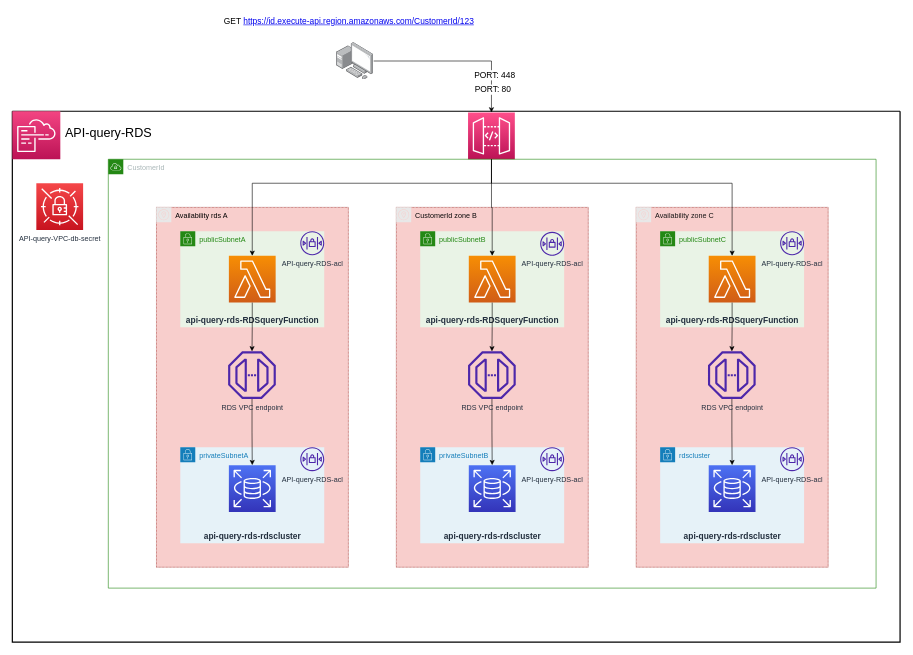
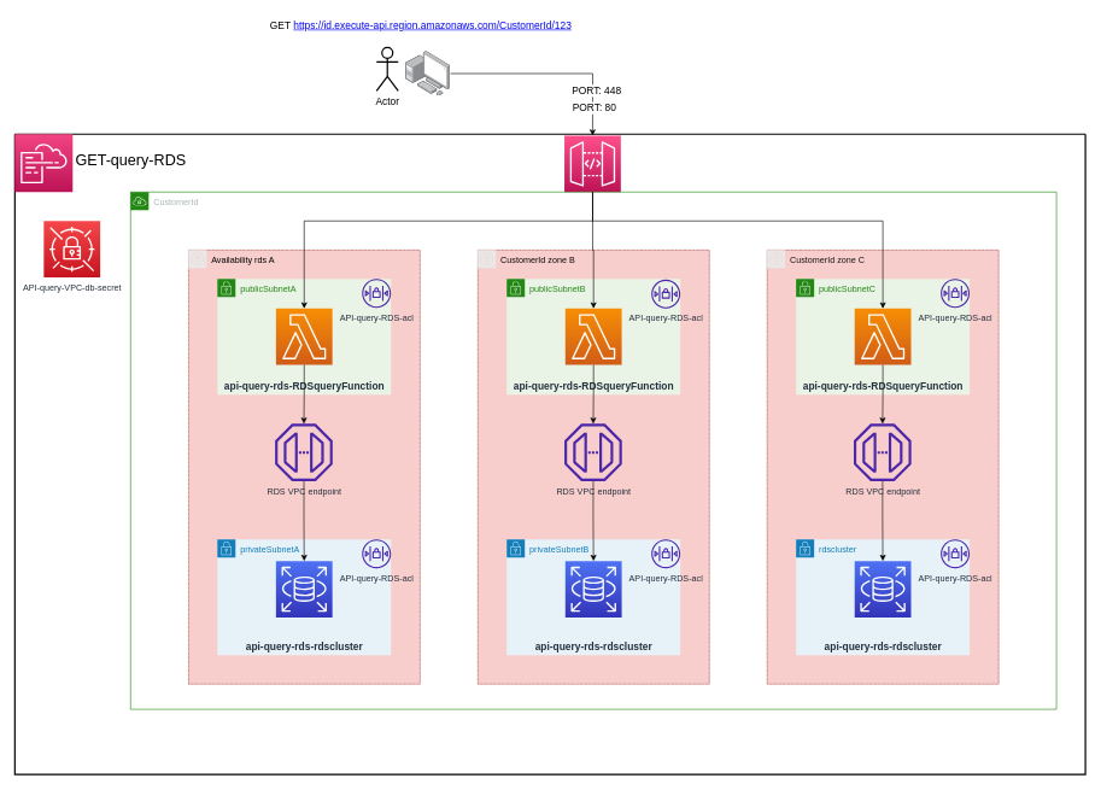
+ <mxCell id="9" value="Actor" style="shape=umlActor;verticalLabelPosition=bottom;verticalAlign=top;html=1;outlineConnect=0;strokeWidth=2;fontSize=14;container=0;" parent="1" vertex="1"><mxGeometry x="520" y="65" width="30" height="60" as="geometry" /></mxCell>
- <mxCell id="12" value="API-query-RDS" style="text;html=1;align=center;verticalAlign=middle;resizable=0;points=[];autosize=1;strokeColor=none;fillColor=none;fontSize=21;container=0;" parent="1" vertex="1"><mxGeometry x="95" y="200" width="170" height="40" as="geometry" /></mxCell>
+ <mxCell id="12" value="GET-query-RDS" style="text;html=1;align=center;verticalAlign=middle;resizable=0;points=[];autosize=1;strokeColor=none;fillColor=none;fontSize=21;container=0;" parent="1" vertex="1"><mxGeometry x="95" y="200" width="170" height="40" as="geometry" /></mxCell>
- <mxCell id="15" value="&lt;font color=&quot;#181616&quot;&gt;Availability zone C&lt;/font&gt;" style="sketch=0;outlineConnect=0;gradientColor=none;html=1;whiteSpace=wrap;fontSize=12;fontStyle=0;shape=mxgraph.aws4.group;grIcon=mxgraph.aws4.group_availability_zone;strokeColor=#E8E8E8;fillColor=none;verticalAlign=top;align=left;spacingLeft=30;fontColor=#E8E8E8;dashed=1;container=0;" parent="14" vertex="1"><mxGeometry width="320" height="600" as="geometry" /></mxCell>
+ <mxCell id="15" value="&lt;font color=&quot;#181616&quot;&gt;CustomerId zone C&lt;/font&gt;" style="sketch=0;outlineConnect=0;gradientColor=none;html=1;whiteSpace=wrap;fontSize=12;fontStyle=0;shape=mxgraph.aws4.group;grIcon=mxgraph.aws4.group_availability_zone;strokeColor=#E8E8E8;fillColor=none;verticalAlign=top;align=left;spacingLeft=30;fontColor=#E8E8E8;dashed=1;container=0;" parent="14" vertex="1"><mxGeometry width="320" height="600" as="geometry" /></mxCell>
